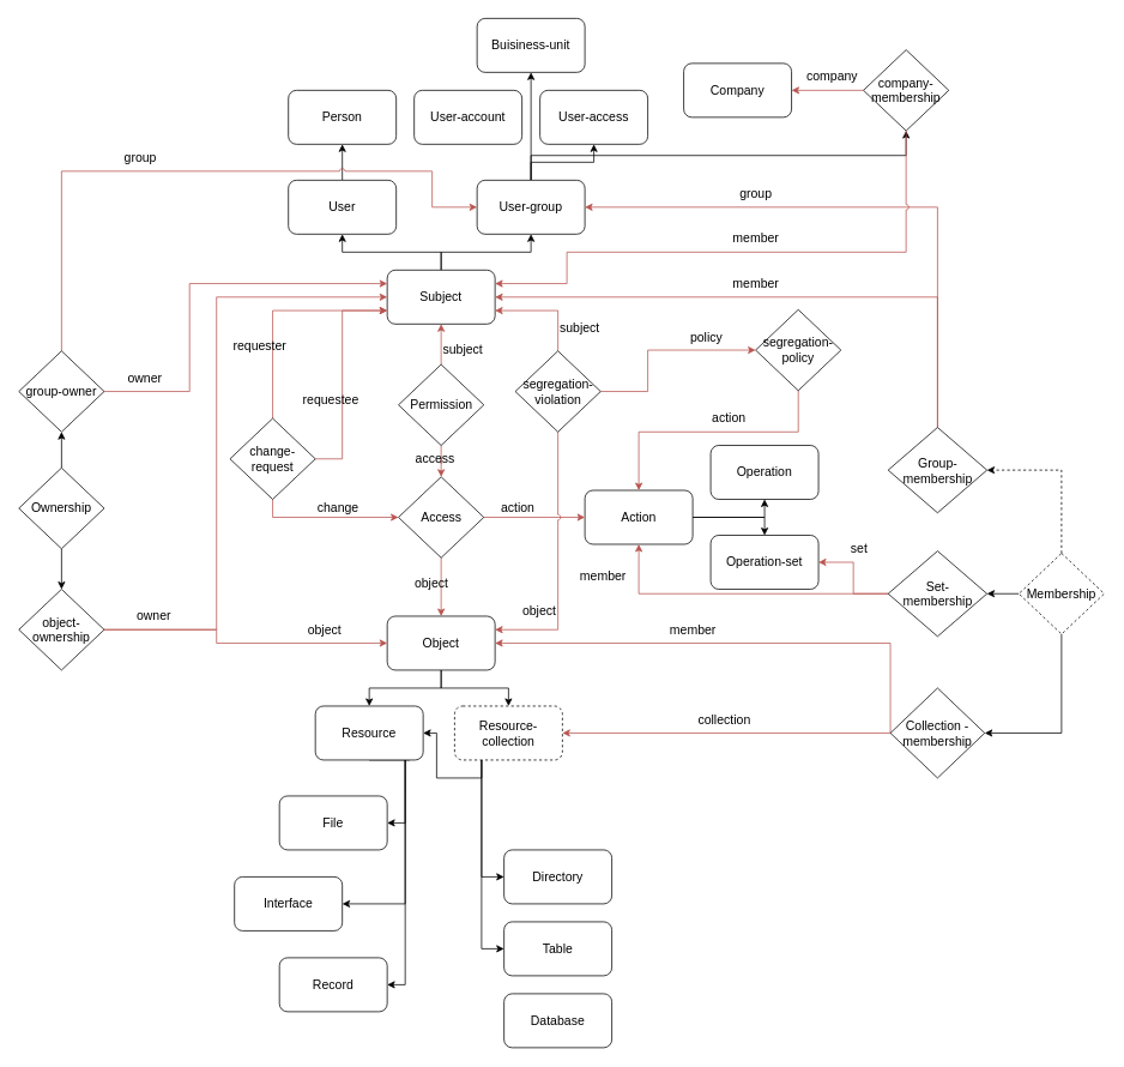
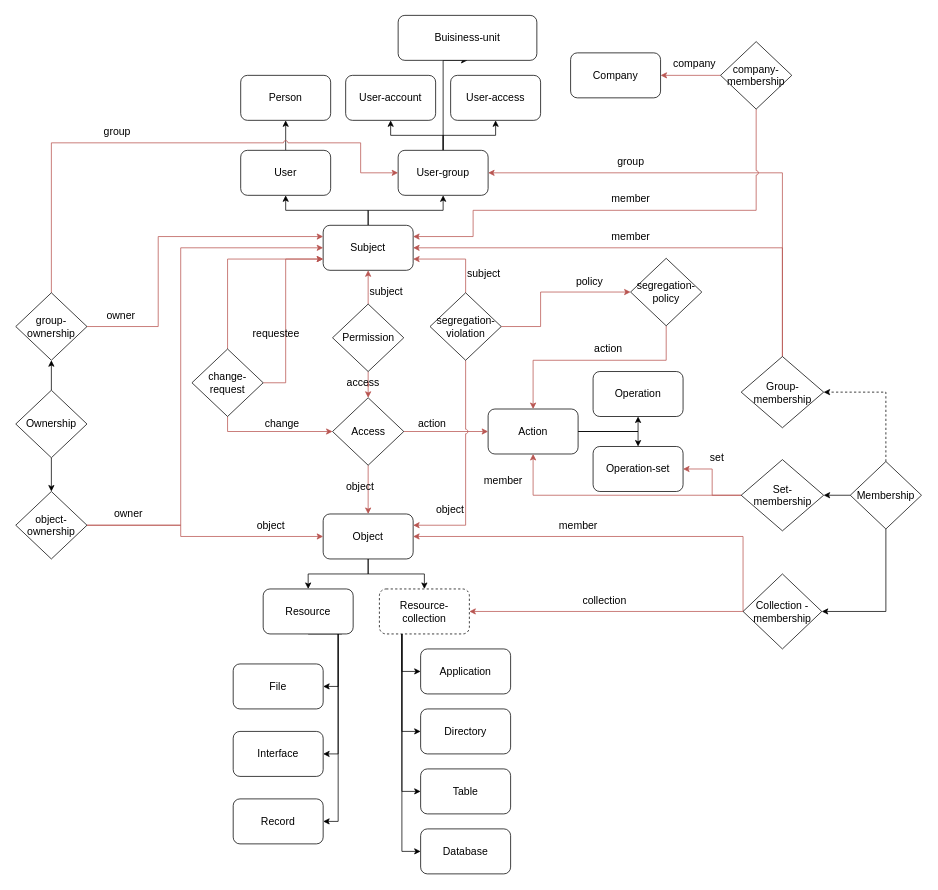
- <mxCell id="31" value="&lt;font style=&quot;font-size: 14px;&quot;&gt;Buisiness-unit&lt;br&gt;&lt;/font&gt;" style="rounded=1;whiteSpace=wrap;html=1;direction=east;flipV=0;" parent="1" vertex="1"><mxGeometry x="530" width="120" height="60" as="geometry" y="20" /></mxCell>
+ <mxCell id="31" value="&lt;font style=&quot;font-size: 14px;&quot;&gt;Buisiness-unit&lt;br&gt;&lt;/font&gt;" style="rounded=1;whiteSpace=wrap;html=1;direction=east;flipV=0;" parent="1" vertex="1"><mxGeometry x="530" y="20" width="185" height="60" as="geometry" /></mxCell>
- <mxCell id="24" style="edgeStyle=orthogonalEdgeStyle;rounded=0;orthogonalLoop=1;jettySize=auto;html=1;exitX=0.5;exitY=0;exitDx=0;exitDy=0;fontSize=14;" parent="1" source="27" target="94" edge="1"><mxGeometry relative="1" as="geometry" /></mxCell>
+ <mxCell id="24" style="edgeStyle=orthogonalEdgeStyle;rounded=0;orthogonalLoop=1;jettySize=auto;html=1;exitX=0.5;exitY=0;exitDx=0;exitDy=0;entryX=0.5;entryY=1;entryDx=0;entryDy=0;fontSize=14;" parent="1" source="27" target="30" edge="1"><mxGeometry relative="1" as="geometry" /></mxCell>
- <mxCell id="102" value="requester" style="text;html=1;align=center;verticalAlign=middle;resizable=0;points=[];autosize=1;strokeColor=none;fillColor=none;fontSize=14;" parent="1" vertex="1"><mxGeometry x="248" y="370" width="80" height="30" as="geometry" /></mxCell>
- <mxCell id="73" value="group-owner" style="rhombus;whiteSpace=wrap;html=1;fontSize=14;" parent="1" vertex="1"><mxGeometry x="20" y="390" width="95" height="90" as="geometry" /></mxCell>
+ <mxCell id="73" value="group-ownership" style="rhombus;whiteSpace=wrap;html=1;fontSize=14;" parent="1" vertex="1"><mxGeometry x="20" y="390" width="95" height="90" as="geometry" /></mxCell>
- <mxCell id="51" value="Membership" style="rhombus;whiteSpace=wrap;html=1;fontSize=14;dashed=1;" parent="1" vertex="1"><mxGeometry x="1133" y="615" width="95" height="90" as="geometry" /></mxCell>
+ <mxCell id="51" value="Membership" style="rhombus;whiteSpace=wrap;html=1;fontSize=14;" parent="1" vertex="1"><mxGeometry x="1133" y="615" width="95" height="90" as="geometry" /></mxCell>
- <mxCell id="8" style="edgeStyle=orthogonalEdgeStyle;rounded=0;orthogonalLoop=1;jettySize=auto;html=1;exitX=0.25;exitY=1;exitDx=0;exitDy=0;fontSize=14;" parent="1" source="12" target="61" edge="1"><mxGeometry relative="1" as="geometry" /></mxCell>
+ <mxCell id="8" style="edgeStyle=orthogonalEdgeStyle;rounded=0;orthogonalLoop=1;jettySize=auto;html=1;exitX=0.25;exitY=1;exitDx=0;exitDy=0;fontSize=14;entryX=0;entryY=0.5;entryDx=0;entryDy=0;" parent="1" source="12" target="16" edge="1"><mxGeometry relative="1" as="geometry" /></mxCell>
+ <mxCell id="11" style="edgeStyle=orthogonalEdgeStyle;rounded=0;orthogonalLoop=1;jettySize=auto;html=1;exitX=0.25;exitY=1;exitDx=0;exitDy=0;entryX=0;entryY=0.5;entryDx=0;entryDy=0;fontSize=14;" parent="1" source="12" target="19" edge="1"><mxGeometry relative="1" as="geometry" /></mxCell>
+ <mxCell id="19" value="&lt;font style=&quot;font-size: 14px;&quot;&gt;Application&lt;br&gt;&lt;/font&gt;" style="rounded=1;whiteSpace=wrap;html=1;" parent="1" vertex="1"><mxGeometry x="560" y="865" width="120" height="60" as="geometry" /></mxCell>
- <mxCell id="17" value="&lt;font style=&quot;font-size: 14px;&quot;&gt;Interface&lt;br&gt;&lt;/font&gt;" style="rounded=1;whiteSpace=wrap;html=1;" parent="1" vertex="1"><mxGeometry x="260" y="975" width="120" height="60" as="geometry" /></mxCell>
+ <mxCell id="17" value="&lt;font style=&quot;font-size: 14px;&quot;&gt;Interface&lt;br&gt;&lt;/font&gt;" style="rounded=1;whiteSpace=wrap;html=1;" parent="1" vertex="1"><mxGeometry x="310" y="975" width="120" height="60" as="geometry" /></mxCell>
